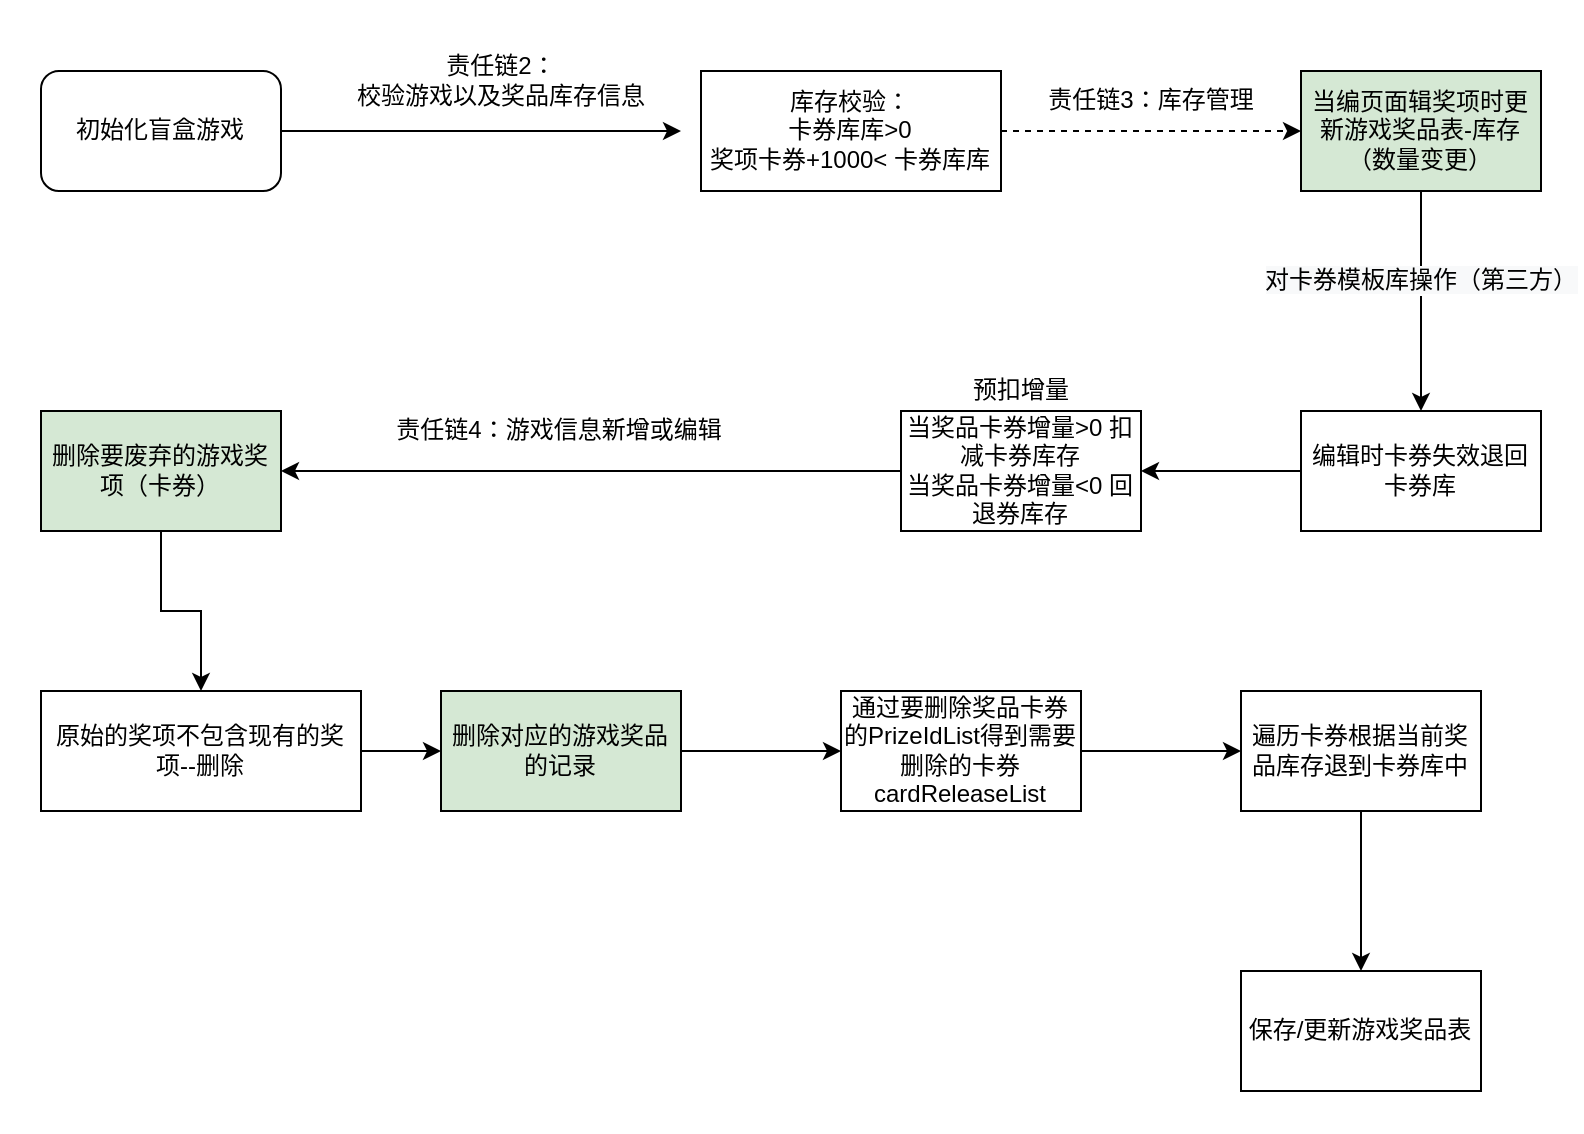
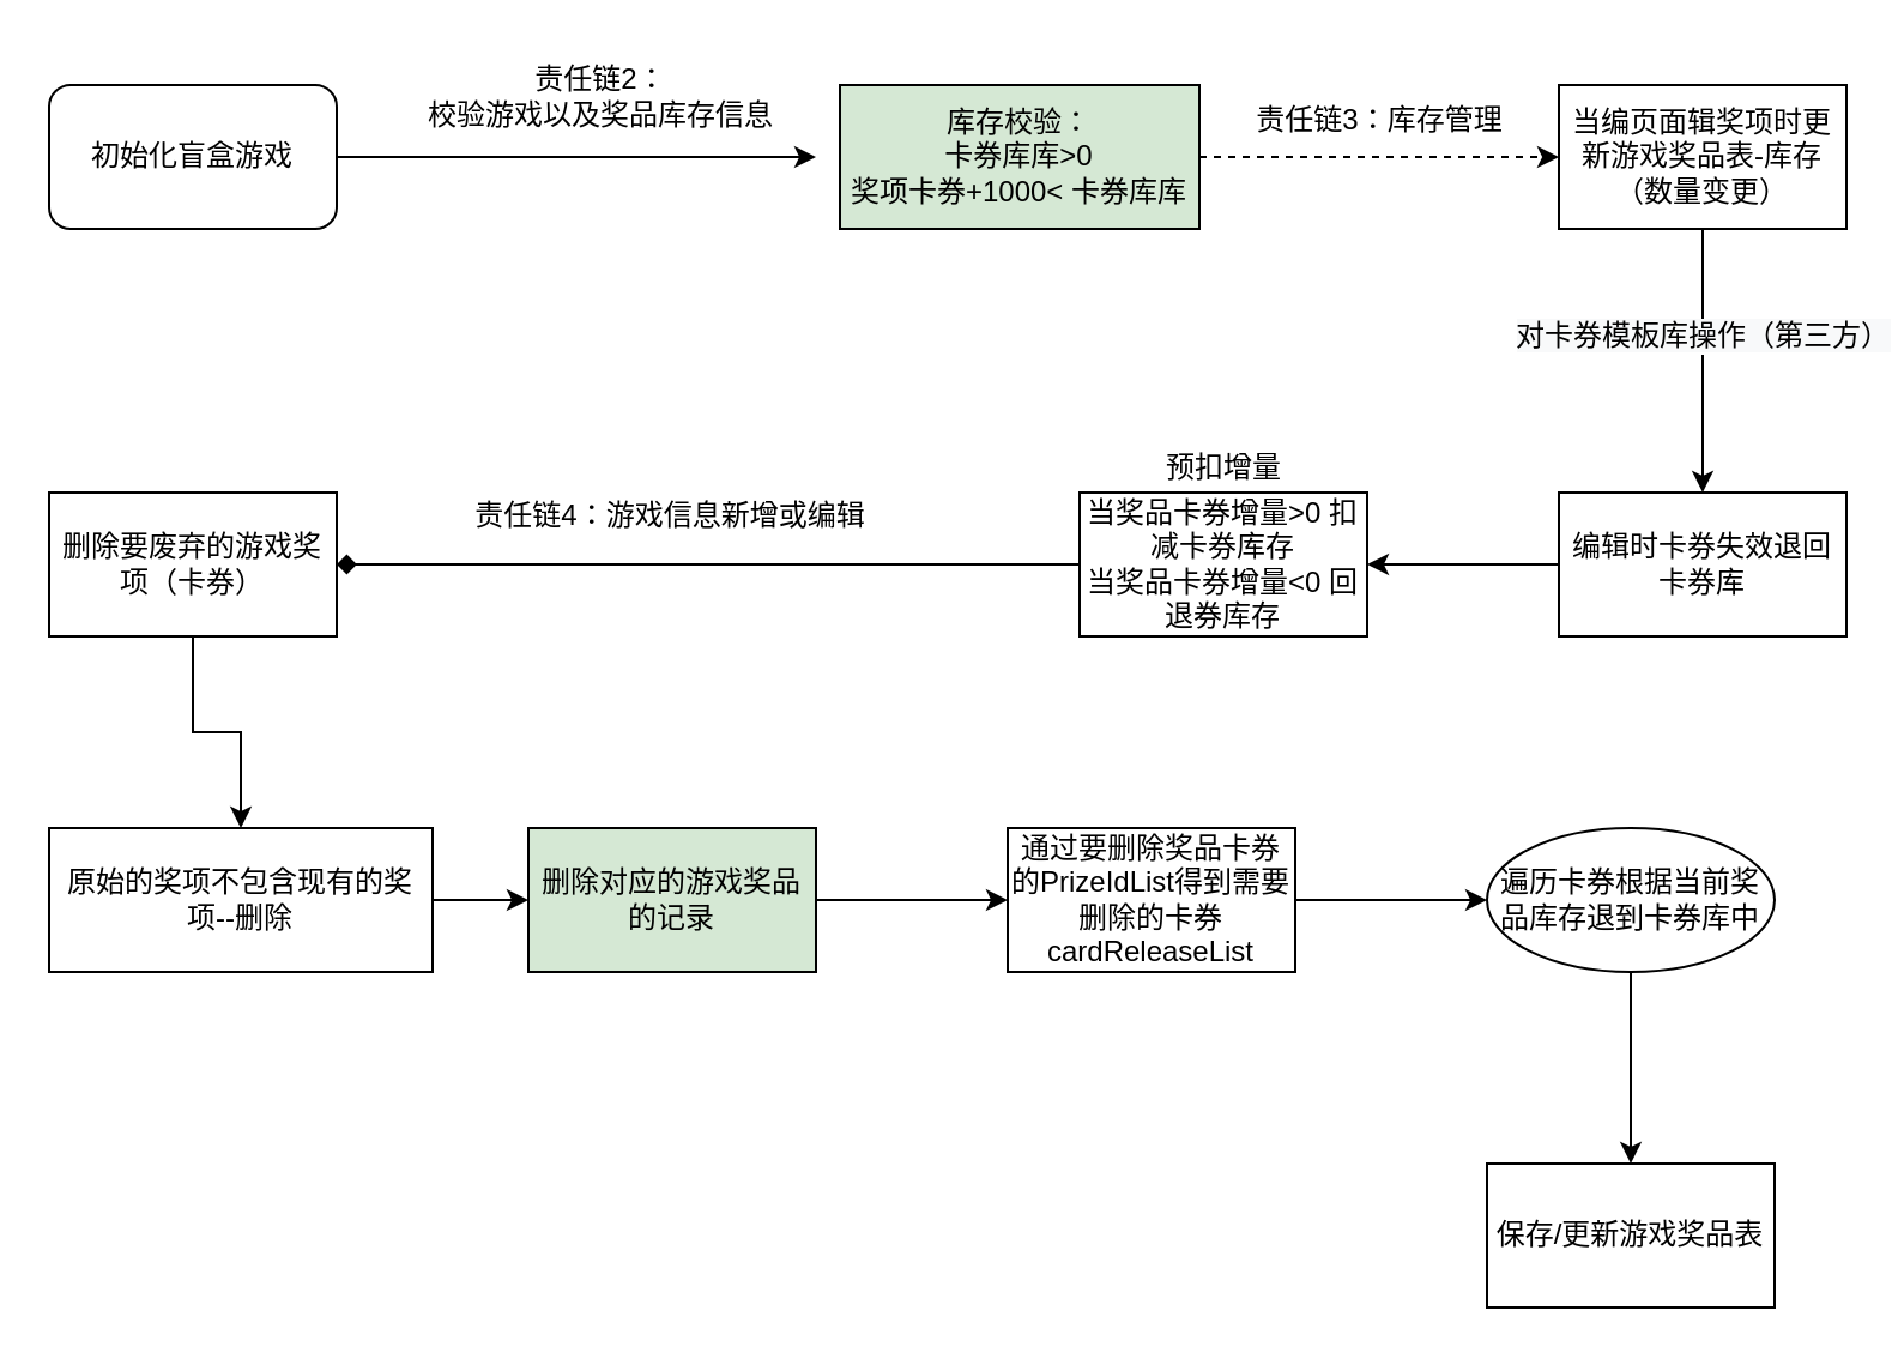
- <mxCell id="5" value="库存校验：&lt;br&gt;卡券库库&amp;gt;0&lt;br&gt;奖项卡券+1000&amp;lt; 卡券库库" style="rounded=0;whiteSpace=wrap;html=1;" vertex="1" parent="1"><mxGeometry x="350" y="35" width="150" height="60" as="geometry" /></mxCell>
+ <mxCell id="5" value="库存校验：&lt;br&gt;卡券库库&amp;gt;0&lt;br&gt;奖项卡券+1000&amp;lt; 卡券库库" style="rounded=0;whiteSpace=wrap;html=1;fillColor=#d5e8d4;" vertex="1" parent="1"><mxGeometry x="350" y="35" width="150" height="60" as="geometry" /></mxCell>
- <mxCell id="9" value="当编页面辑奖项时更新游戏奖品表-库存（数量变更）" style="whiteSpace=wrap;html=1;rounded=0;fillColor=#d5e8d4;" vertex="1" parent="1"><mxGeometry x="650" y="35" width="120" height="60" as="geometry" /></mxCell>
+ <mxCell id="9" value="当编页面辑奖项时更新游戏奖品表-库存（数量变更）" style="whiteSpace=wrap;html=1;rounded=0;" vertex="1" parent="1"><mxGeometry x="650" y="35" width="120" height="60" as="geometry" /></mxCell>
- <mxCell id="16" value="删除要废弃的游戏奖项（卡券）" style="whiteSpace=wrap;html=1;rounded=0;fillColor=#d5e8d4;" vertex="1" parent="1"><mxGeometry x="20" y="205" width="120" height="60" as="geometry" /></mxCell>
+ <mxCell id="16" value="删除要废弃的游戏奖项（卡券）" style="whiteSpace=wrap;html=1;rounded=0;" vertex="1" parent="1"><mxGeometry x="20" y="205" width="120" height="60" as="geometry" /></mxCell>
- <mxCell id="13" value="" style="edgeStyle=orthogonalEdgeStyle;rounded=0;orthogonalLoop=1;jettySize=auto;html=1;" edge="1" parent="1" source="14" target="16"><mxGeometry relative="1" as="geometry" /></mxCell>
+ <mxCell id="13" value="" style="edgeStyle=orthogonalEdgeStyle;rounded=0;orthogonalLoop=1;jettySize=auto;html=1;endArrow=diamond;" edge="1" parent="1" source="14" target="16"><mxGeometry relative="1" as="geometry" /></mxCell>
- <mxCell id="26" value="遍历卡券根据当前奖品库存退到卡券库中" style="whiteSpace=wrap;html=1;rounded=0;" vertex="1" parent="1"><mxGeometry x="620" y="345" width="120" height="60" as="geometry" /></mxCell>
+ <mxCell id="26" value="遍历卡券根据当前奖品库存退到卡券库中" style="ellipse;whiteSpace=wrap;html=1;" vertex="1" parent="1"><mxGeometry x="620" y="345" width="120" height="60" as="geometry" /></mxCell>
